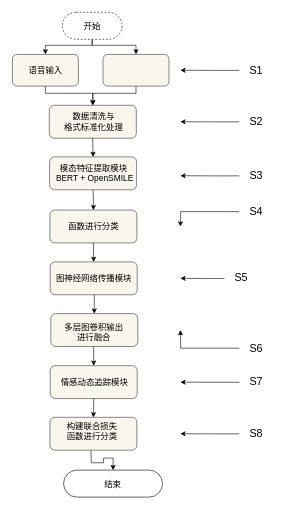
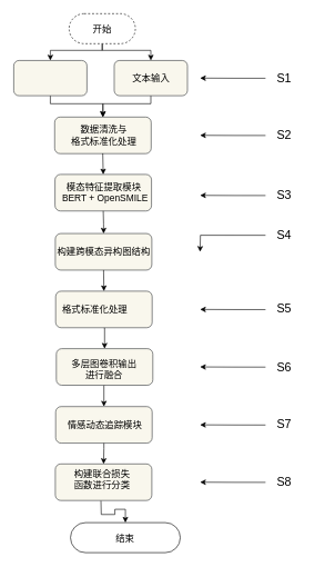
- <mxCell id="9" value="语音输入" style="text;html=1;align=center;verticalAlign=middle;resizable=0;points=[];autosize=1;strokeColor=none;fillColor=none;fontSize=14;" vertex="1" parent="1"><mxGeometry x="35" y="102.2" width="80" height="30" as="geometry" /></mxCell>
+ <mxCell id="13" value="文本输入" style="text;html=1;align=center;verticalAlign=middle;resizable=0;points=[];autosize=1;strokeColor=none;fillColor=none;fontSize=14;" vertex="1" parent="1"><mxGeometry x="186" y="102.2" width="80" height="30" as="geometry" /></mxCell>
- <mxCell id="21" value="&lt;font face=&quot;Helvetica&quot;&gt;函数进行分类&lt;/font&gt;" style="text;html=1;align=center;verticalAlign=middle;resizable=0;points=[];autosize=1;strokeColor=none;fillColor=none;fontSize=14;" vertex="1" parent="1"><mxGeometry x="74.5" y="362" width="160" height="30" as="geometry" /></mxCell>
+ <mxCell id="21" value="&lt;font face=&quot;Helvetica&quot;&gt;构建跨模态异构图结构&lt;/font&gt;" style="text;html=1;align=center;verticalAlign=middle;resizable=0;points=[];autosize=1;strokeColor=none;fillColor=none;fontSize=14;" vertex="1" parent="1"><mxGeometry x="74.5" y="362" width="160" height="30" as="geometry" /></mxCell>
- <mxCell id="22" value="图神经网络传播模块" style="text;whiteSpace=wrap;fontSize=14;" vertex="1" parent="1"><mxGeometry x="91" y="448.4" width="140" height="40" as="geometry" /></mxCell>
+ <mxCell id="22" value="格式标准化处理" style="text;whiteSpace=wrap;fontSize=14;" vertex="1" parent="1"><mxGeometry x="91" y="448.4" width="140" height="40" as="geometry" /></mxCell>
- <mxCell id="39" value="S5" style="text;html=1;align=center;verticalAlign=middle;resizable=0;points=[];autosize=1;strokeColor=none;fillColor=none;fontSize=18;" vertex="1" parent="1"><mxGeometry x="376" y="443.4" width="50" height="40" as="geometry" /></mxCell>
+ <mxCell id="39" value="S5" style="text;html=1;align=center;verticalAlign=middle;resizable=0;points=[];autosize=1;strokeColor=none;fillColor=none;fontSize=18;" vertex="1" parent="1"><mxGeometry x="401" y="443.4" width="50" height="40" as="geometry" /></mxCell>
- <mxCell id="41" value="S6" style="text;html=1;align=center;verticalAlign=middle;resizable=0;points=[];autosize=1;strokeColor=none;fillColor=none;fontSize=18;" vertex="1" parent="1"><mxGeometry x="401" y="559.6" width="50" height="40" as="geometry" /></mxCell>
+ <mxCell id="41" value="S6" style="text;html=1;align=center;verticalAlign=middle;resizable=0;points=[];autosize=1;strokeColor=none;fillColor=none;fontSize=18;" vertex="1" parent="1"><mxGeometry x="401" y="529.6" width="50" height="40" as="geometry" /></mxCell>
